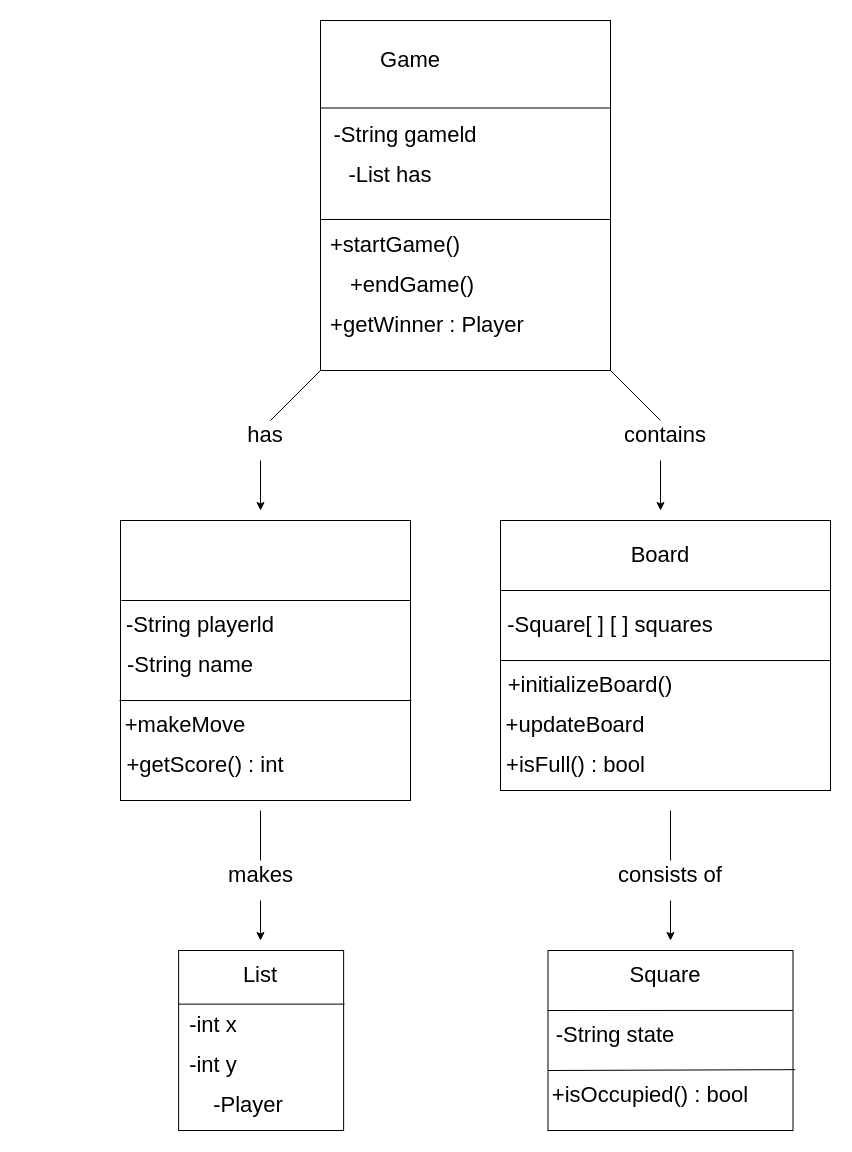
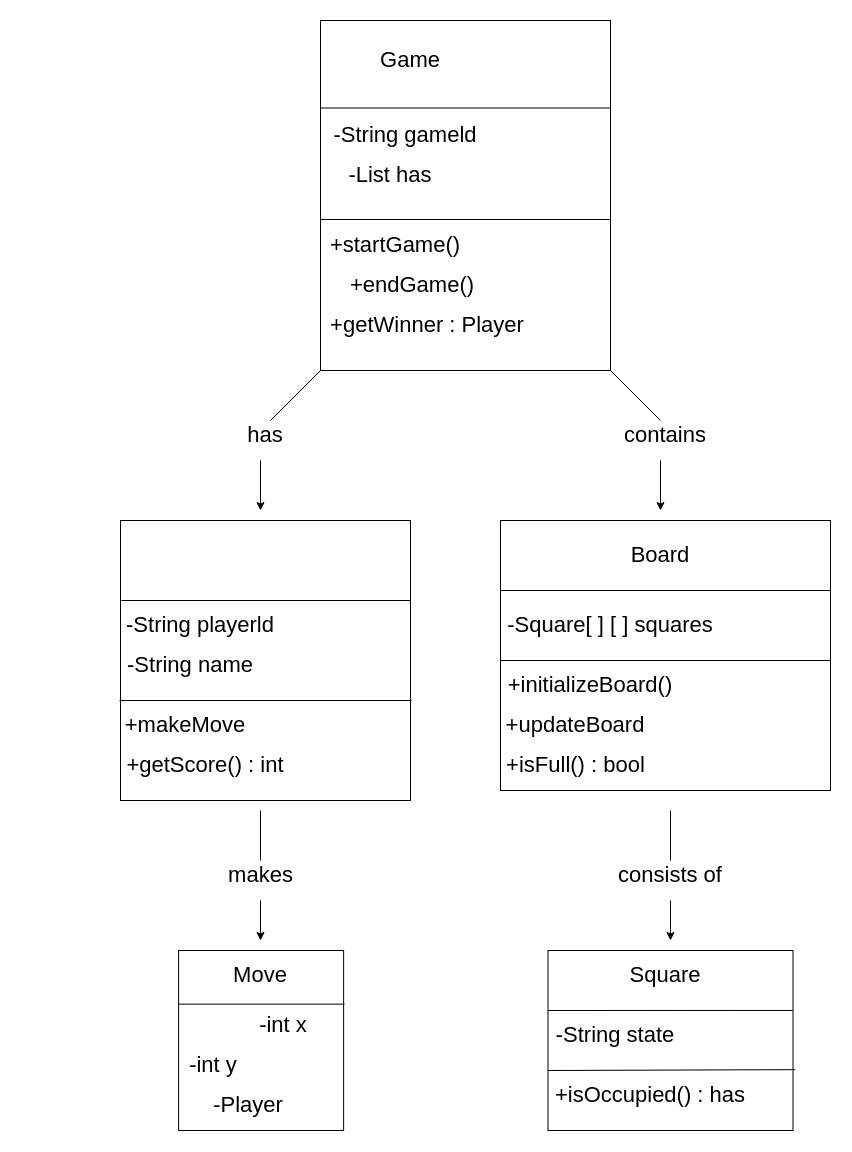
- <mxCell id="37" value="List" style="text;html=1;align=center;verticalAlign=middle;whiteSpace=wrap;rounded=0;fontSize=22;" vertex="1" parent="1"><mxGeometry x="210" y="960" width="100" height="30" as="geometry" /></mxCell>
+ <mxCell id="37" value="Move" style="text;html=1;align=center;verticalAlign=middle;whiteSpace=wrap;rounded=0;fontSize=22;" vertex="1" parent="1"><mxGeometry x="210" y="960" width="100" height="30" as="geometry" /></mxCell>
- <mxCell id="38" value="-int x" style="text;html=1;align=center;verticalAlign=middle;whiteSpace=wrap;rounded=0;fontSize=22;" vertex="1" parent="1"><mxGeometry x="178.12" y="1010" width="70" height="30" as="geometry" /></mxCell>
+ <mxCell id="38" value="-int x" style="text;html=1;align=center;verticalAlign=middle;whiteSpace=wrap;rounded=0;fontSize=22;" vertex="1" parent="1"><mxGeometry x="248.12" y="1010" width="70" height="30" as="geometry" /></mxCell>
- <mxCell id="49" value="+isOccupied() : bool" style="text;html=1;align=center;verticalAlign=middle;whiteSpace=wrap;rounded=0;fontSize=22;" vertex="1" parent="1"><mxGeometry x="540" y="1080" width="220" height="30" as="geometry" /></mxCell>
+ <mxCell id="49" value="+isOccupied() : has" style="text;html=1;align=center;verticalAlign=middle;whiteSpace=wrap;rounded=0;fontSize=22;" vertex="1" parent="1"><mxGeometry x="540" y="1080" width="220" height="30" as="geometry" /></mxCell>
